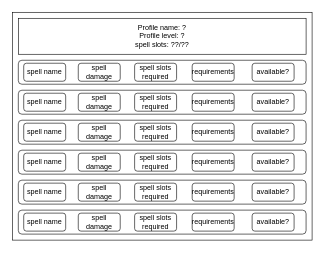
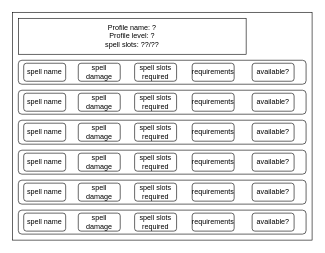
- <mxCell id="3" value="Profile name: ?&lt;br&gt;Profile level: ?&lt;br&gt;spell slots: ??/??" style="rounded=0;whiteSpace=wrap;html=1;" vertex="1" parent="1"><mxGeometry x="30" y="30" width="480" height="60" as="geometry" /></mxCell>
+ <mxCell id="3" value="Profile name: ?&lt;br&gt;Profile level: ?&lt;br&gt;spell slots: ??/??" style="rounded=0;whiteSpace=wrap;html=1;" vertex="1" parent="1"><mxGeometry x="30" y="30" width="380" height="60" as="geometry" /></mxCell>
